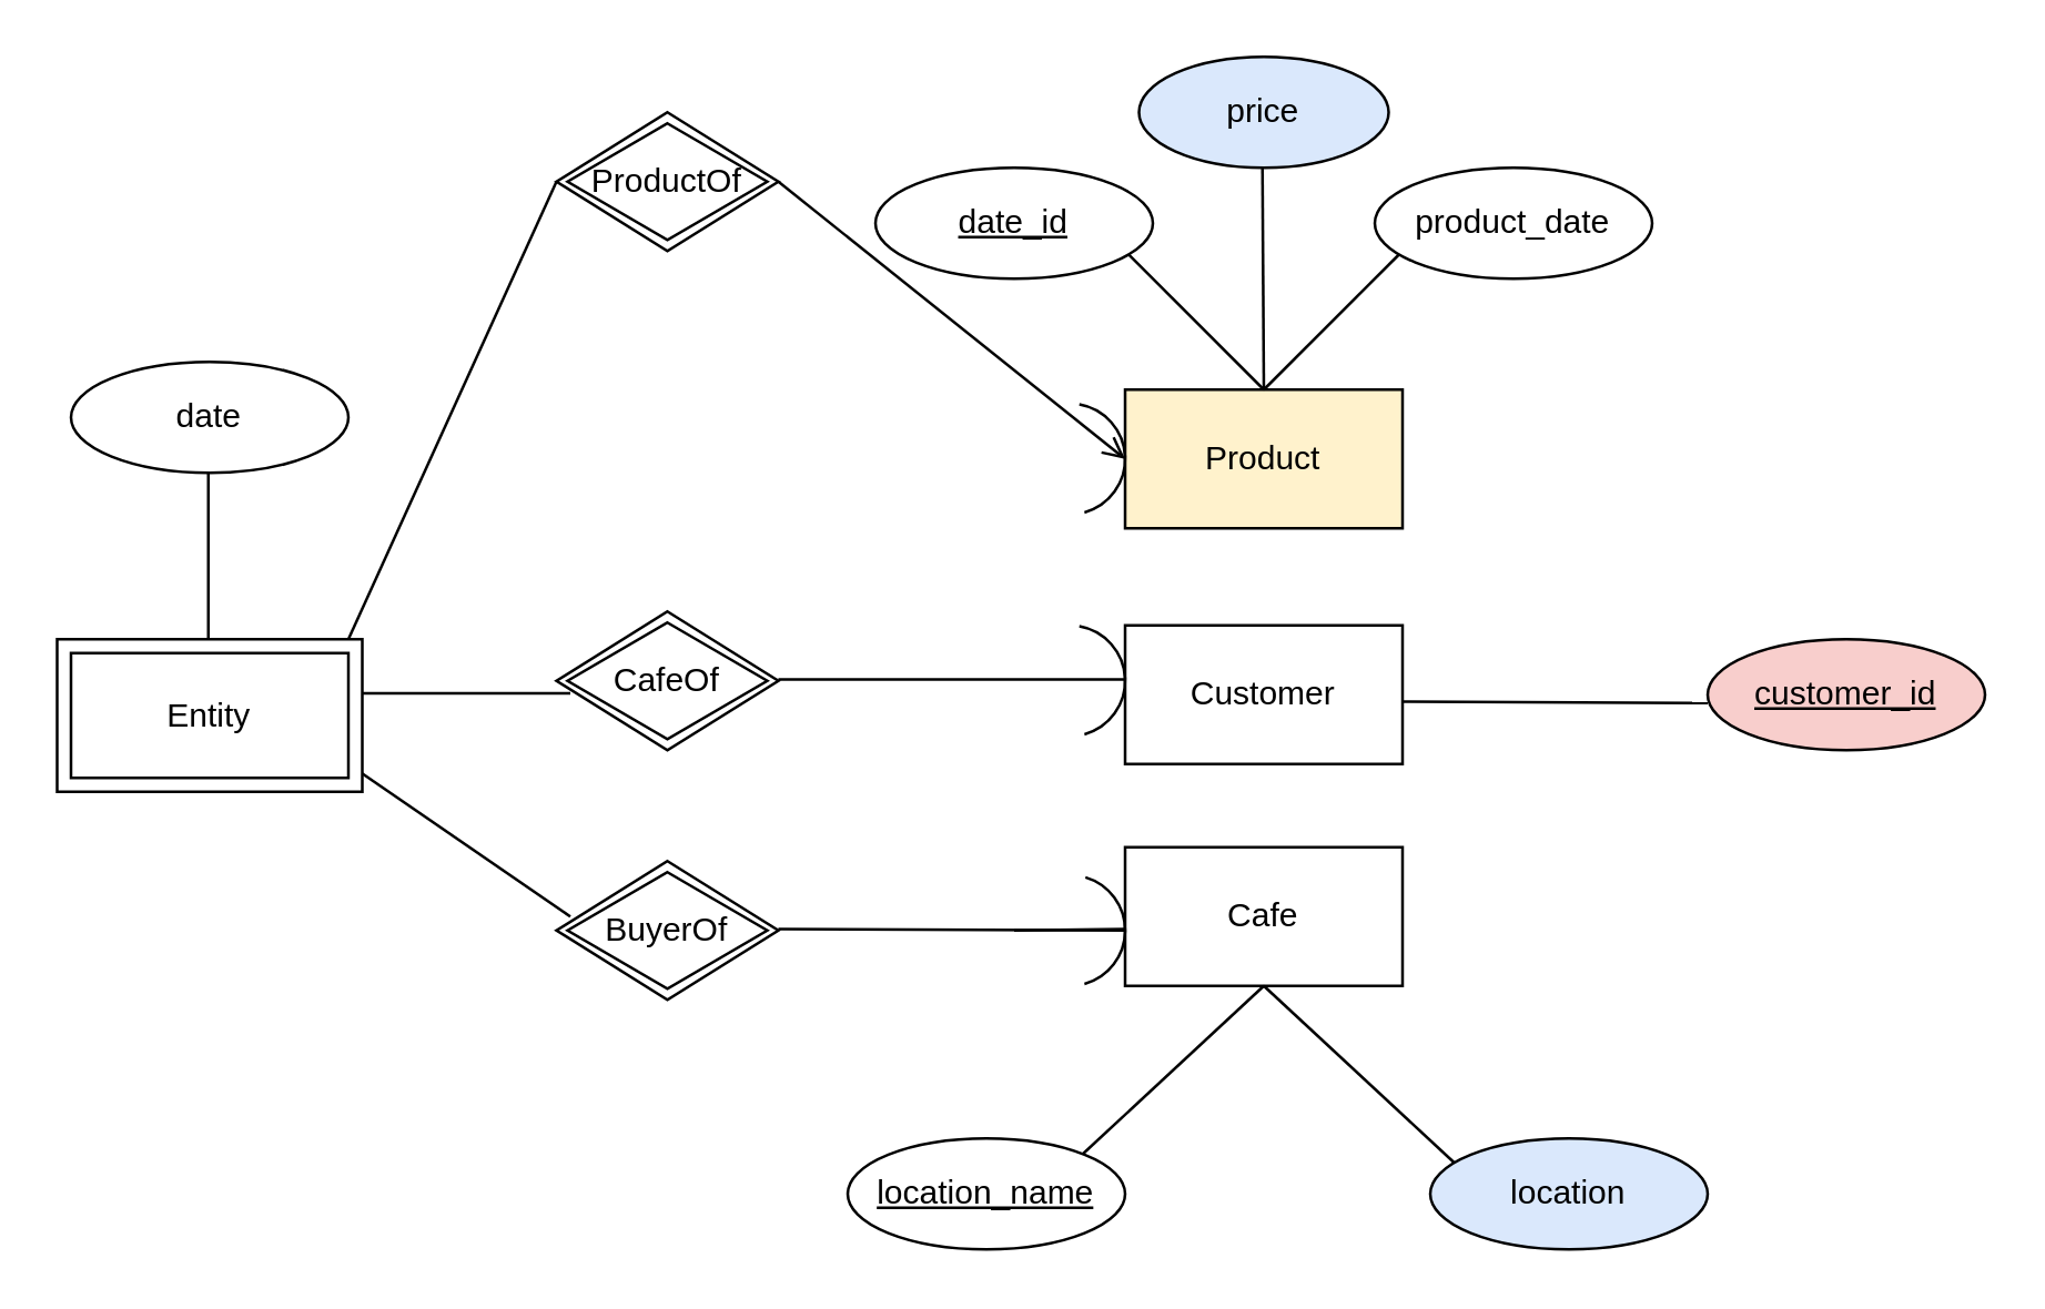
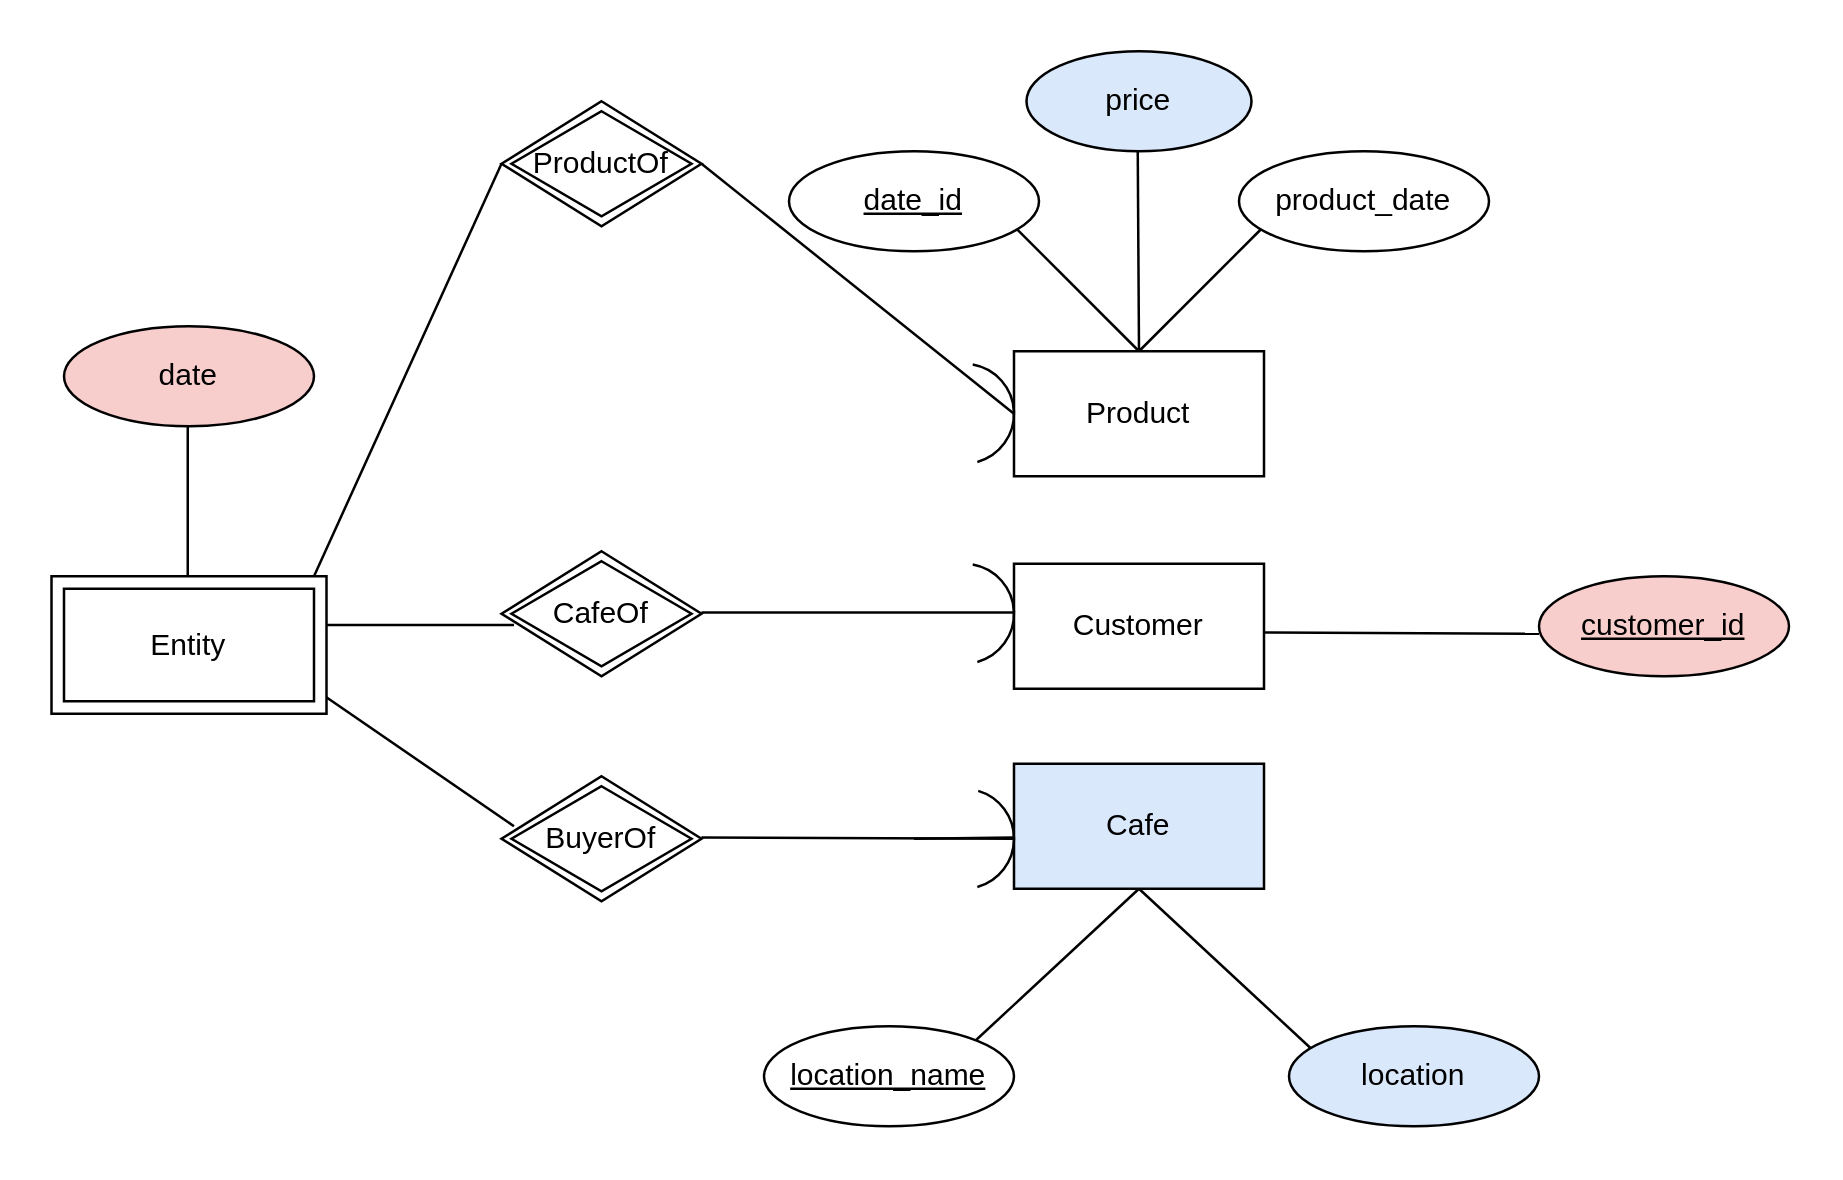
- <mxCell id="21" value="date" style="ellipse;whiteSpace=wrap;html=1;" parent="1" vertex="1"><mxGeometry x="25" y="130" width="100" height="40" as="geometry" /></mxCell>
+ <mxCell id="21" value="date" style="ellipse;whiteSpace=wrap;html=1;fillColor=#f8cecc;" parent="1" vertex="1"><mxGeometry x="25" y="130" width="100" height="40" as="geometry" /></mxCell>
- <mxCell id="26" value="" style="endArrow=open;html=1;exitX=1;exitY=0.5;exitDx=0;exitDy=0;entryX=0;entryY=0.5;entryDx=0;entryDy=0;" edge="1" parent="1" source="24" target="7"><mxGeometry width="50" height="50" relative="1" as="geometry"><mxPoint x="355" y="210" as="sourcePoint" /><mxPoint x="405" y="160" as="targetPoint" /></mxGeometry></mxCell>
+ <mxCell id="26" value="" style="endArrow=none;html=1;exitX=1;exitY=0.5;exitDx=0;exitDy=0;entryX=0;entryY=0.5;entryDx=0;entryDy=0;" edge="1" parent="1" source="24" target="7"><mxGeometry width="50" height="50" relative="1" as="geometry"><mxPoint x="355" y="210" as="sourcePoint" /><mxPoint x="405" y="160" as="targetPoint" /></mxGeometry></mxCell>
- <mxCell id="7" value="Product" style="rounded=0;whiteSpace=wrap;html=1;fillColor=#fff2cc;" parent="1" vertex="1"><mxGeometry x="405" y="140" width="100" height="50" as="geometry" /></mxCell>
+ <mxCell id="7" value="Product" style="rounded=0;whiteSpace=wrap;html=1;" parent="1" vertex="1"><mxGeometry x="405" y="140" width="100" height="50" as="geometry" /></mxCell>
- <mxCell id="5" value="Cafe" style="rounded=0;whiteSpace=wrap;html=1;" parent="1" vertex="1"><mxGeometry x="405" y="305" width="100" height="50" as="geometry" /></mxCell>
+ <mxCell id="5" value="Cafe" style="rounded=0;whiteSpace=wrap;html=1;fillColor=#dae8fc;" parent="1" vertex="1"><mxGeometry x="405" y="305" width="100" height="50" as="geometry" /></mxCell>
